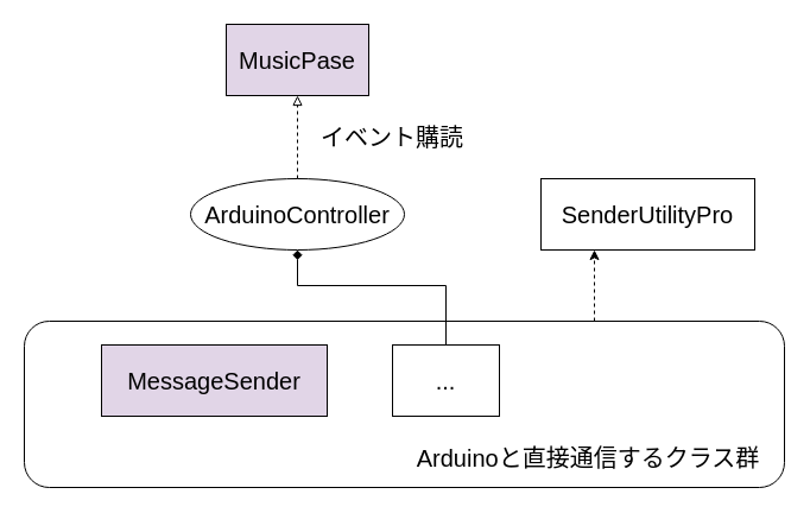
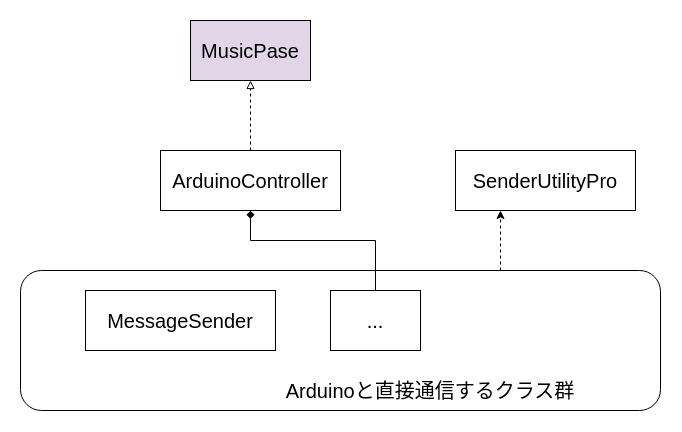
- <mxCell id="9" value="イベント購読" style="text;html=1;strokeColor=none;fillColor=none;align=center;verticalAlign=middle;whiteSpace=wrap;rounded=0;fontSize=20;" vertex="1" parent="1"><mxGeometry x="260" y="100" width="140" height="30" as="geometry" /></mxCell>
- <mxCell id="4" value="ArduinoController" style="ellipse;whiteSpace=wrap;html=1;fontSize=20;" vertex="1" parent="1"><mxGeometry x="160" y="150" width="180" height="60" as="geometry" /></mxCell>
+ <mxCell id="4" value="ArduinoController" style="rounded=0;whiteSpace=wrap;html=1;fontSize=20;" vertex="1" parent="1"><mxGeometry x="160" y="150" width="180" height="60" as="geometry" /></mxCell>
- <mxCell id="5" value="MessageSender" style="rounded=0;whiteSpace=wrap;html=1;fontSize=20;fillColor=#e1d5e7;" vertex="1" parent="1"><mxGeometry x="85" y="290" width="190" height="60" as="geometry" /></mxCell>
+ <mxCell id="5" value="MessageSender" style="rounded=0;whiteSpace=wrap;html=1;fontSize=20;" vertex="1" parent="1"><mxGeometry x="85" y="290" width="190" height="60" as="geometry" /></mxCell>
- <mxCell id="10" value="Arduinoと直接通信するクラス群" style="text;html=1;strokeColor=none;fillColor=none;align=center;verticalAlign=middle;whiteSpace=wrap;rounded=0;fontSize=20;" vertex="1" parent="1"><mxGeometry x="340" y="370" width="310" height="30" as="geometry" /></mxCell>
+ <mxCell id="10" value="Arduinoと直接通信するクラス群" style="text;html=1;strokeColor=none;fillColor=none;align=center;verticalAlign=middle;whiteSpace=wrap;rounded=0;fontSize=20;" vertex="1" parent="1"><mxGeometry x="275" y="375" width="310" height="30" as="geometry" /></mxCell>
